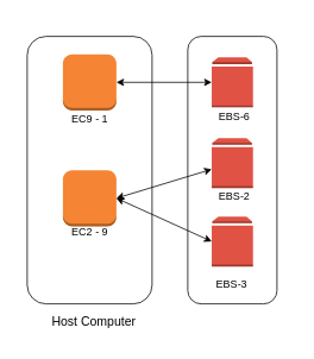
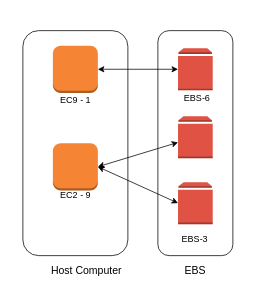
- <mxCell id="18" value="EBS-2" style="text;html=1;strokeColor=none;fillColor=none;align=center;verticalAlign=middle;whiteSpace=wrap;rounded=0;" parent="1" vertex="1"><mxGeometry x="215" y="210" width="95" height="20" as="geometry" /></mxCell>
- <mxCell id="8" value="Host Computer" style="text;html=1;strokeColor=none;fillColor=none;align=center;verticalAlign=middle;whiteSpace=wrap;rounded=0;fontSize=14;" parent="1" vertex="1"><mxGeometry x="45" y="350" width="120" height="20" as="geometry" /></mxCell>
+ <mxCell id="8" value="Host Computer" style="text;html=1;strokeColor=none;fillColor=none;align=center;verticalAlign=middle;whiteSpace=wrap;rounded=0;fontSize=14;" parent="1" vertex="1"><mxGeometry x="55" y="350" width="120" height="20" as="geometry" /></mxCell>
+ <mxCell id="9" value="EBS" style="text;html=1;strokeColor=none;fillColor=none;align=center;verticalAlign=middle;whiteSpace=wrap;rounded=0;fontSize=14;" parent="1" vertex="1"><mxGeometry x="200" y="350" width="120" height="20" as="geometry" /></mxCell>
